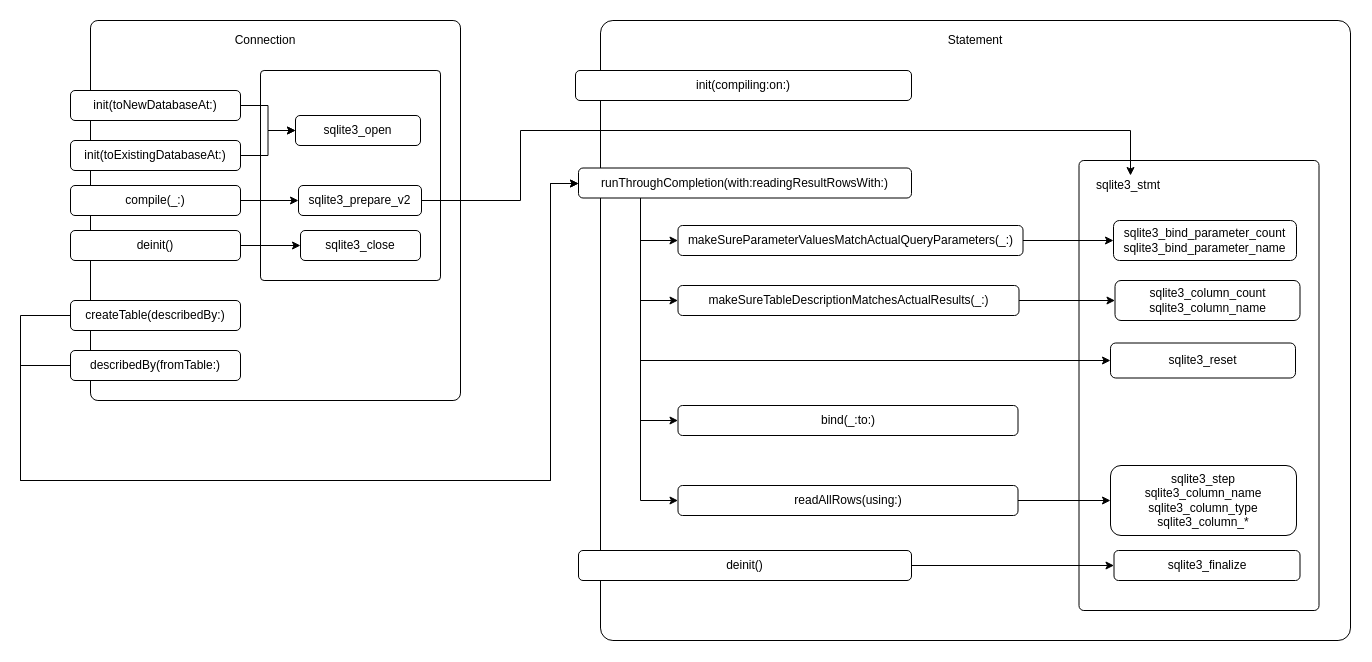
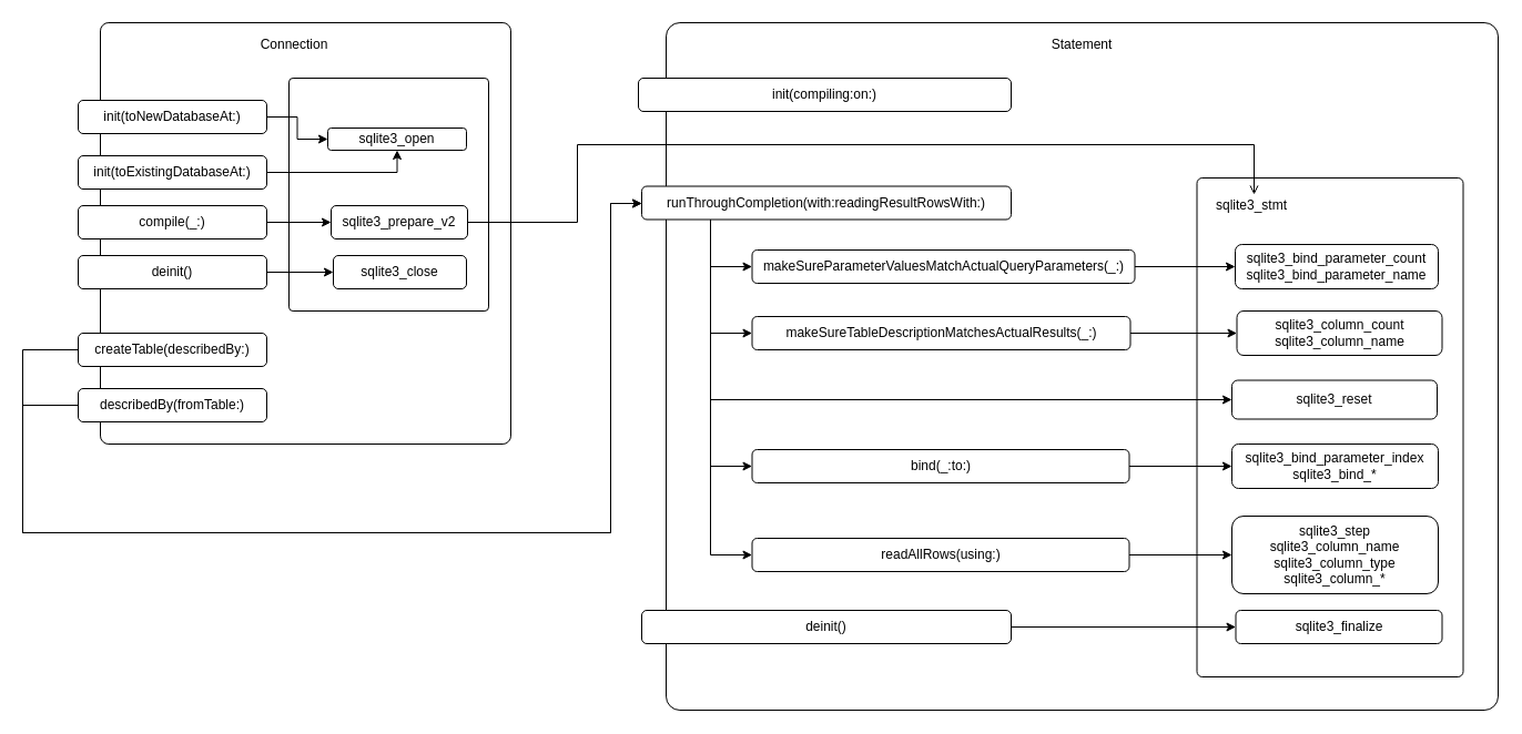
- <mxCell id="7" value="sqlite3_open" style="rounded=1;whiteSpace=wrap;html=1;align=center;" vertex="1" parent="1"><mxGeometry x="295" y="115" width="125" height="30" as="geometry" /></mxCell>
+ <mxCell id="7" value="sqlite3_open" style="rounded=1;whiteSpace=wrap;html=1;align=center;" vertex="1" parent="1"><mxGeometry x="295" y="115" width="125" height="20" as="geometry" /></mxCell>
- <mxCell id="28" style="edgeStyle=orthogonalEdgeStyle;rounded=0;orthogonalLoop=1;jettySize=auto;html=1;fontFamily=Helvetica;" edge="1" parent="1" source="8" target="17"><mxGeometry relative="1" as="geometry"><Array as="points"><mxPoint x="520" y="200" /><mxPoint x="520" y="130" /><mxPoint x="1130" y="130" /></Array></mxGeometry></mxCell>
+ <mxCell id="28" style="edgeStyle=orthogonalEdgeStyle;rounded=0;orthogonalLoop=1;jettySize=auto;html=1;fontFamily=Helvetica;endArrow=open;" edge="1" parent="1" source="8" target="17"><mxGeometry relative="1" as="geometry"><Array as="points"><mxPoint x="520" y="200" /><mxPoint x="520" y="130" /><mxPoint x="1130" y="130" /></Array></mxGeometry></mxCell>
+ <mxCell id="37" style="edgeStyle=orthogonalEdgeStyle;rounded=0;orthogonalLoop=1;jettySize=auto;html=1;fontFamily=Helvetica;" edge="1" parent="1" source="38" target="45"><mxGeometry relative="1" as="geometry" /></mxCell>
+ <mxCell id="45" value="sqlite3_bind_parameter_index&lt;br&gt;sqlite3_bind_*" style="rounded=1;whiteSpace=wrap;html=1;align=center;" vertex="1" parent="1"><mxGeometry x="1110" y="400" width="186" height="40" as="geometry" /></mxCell>
